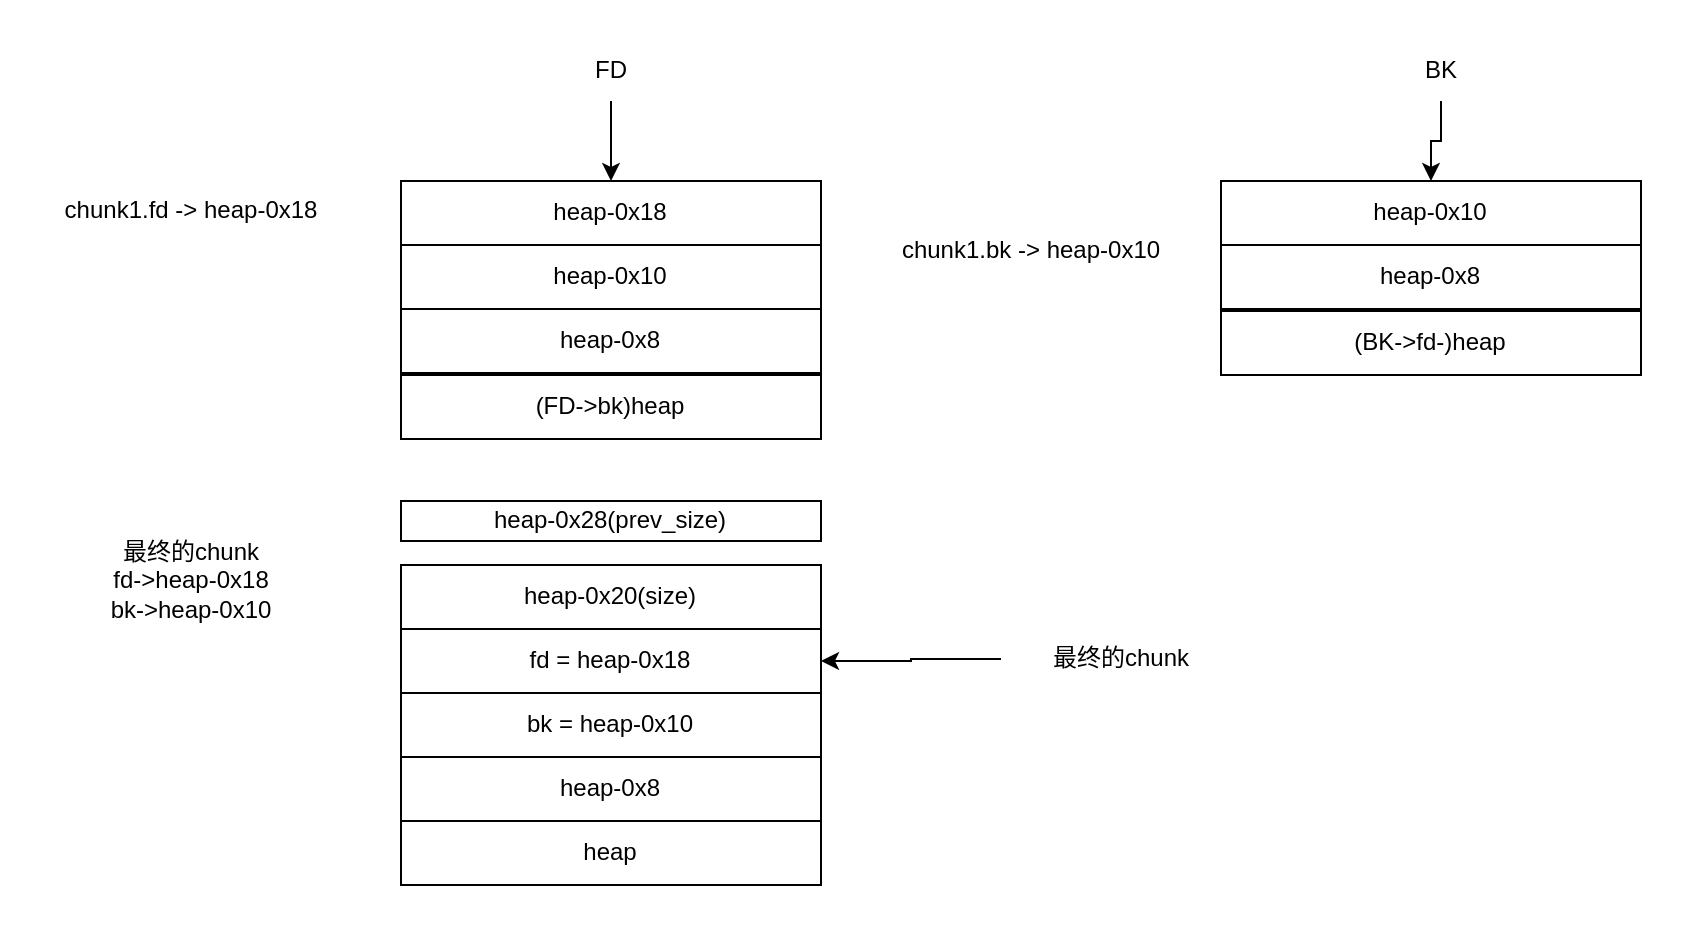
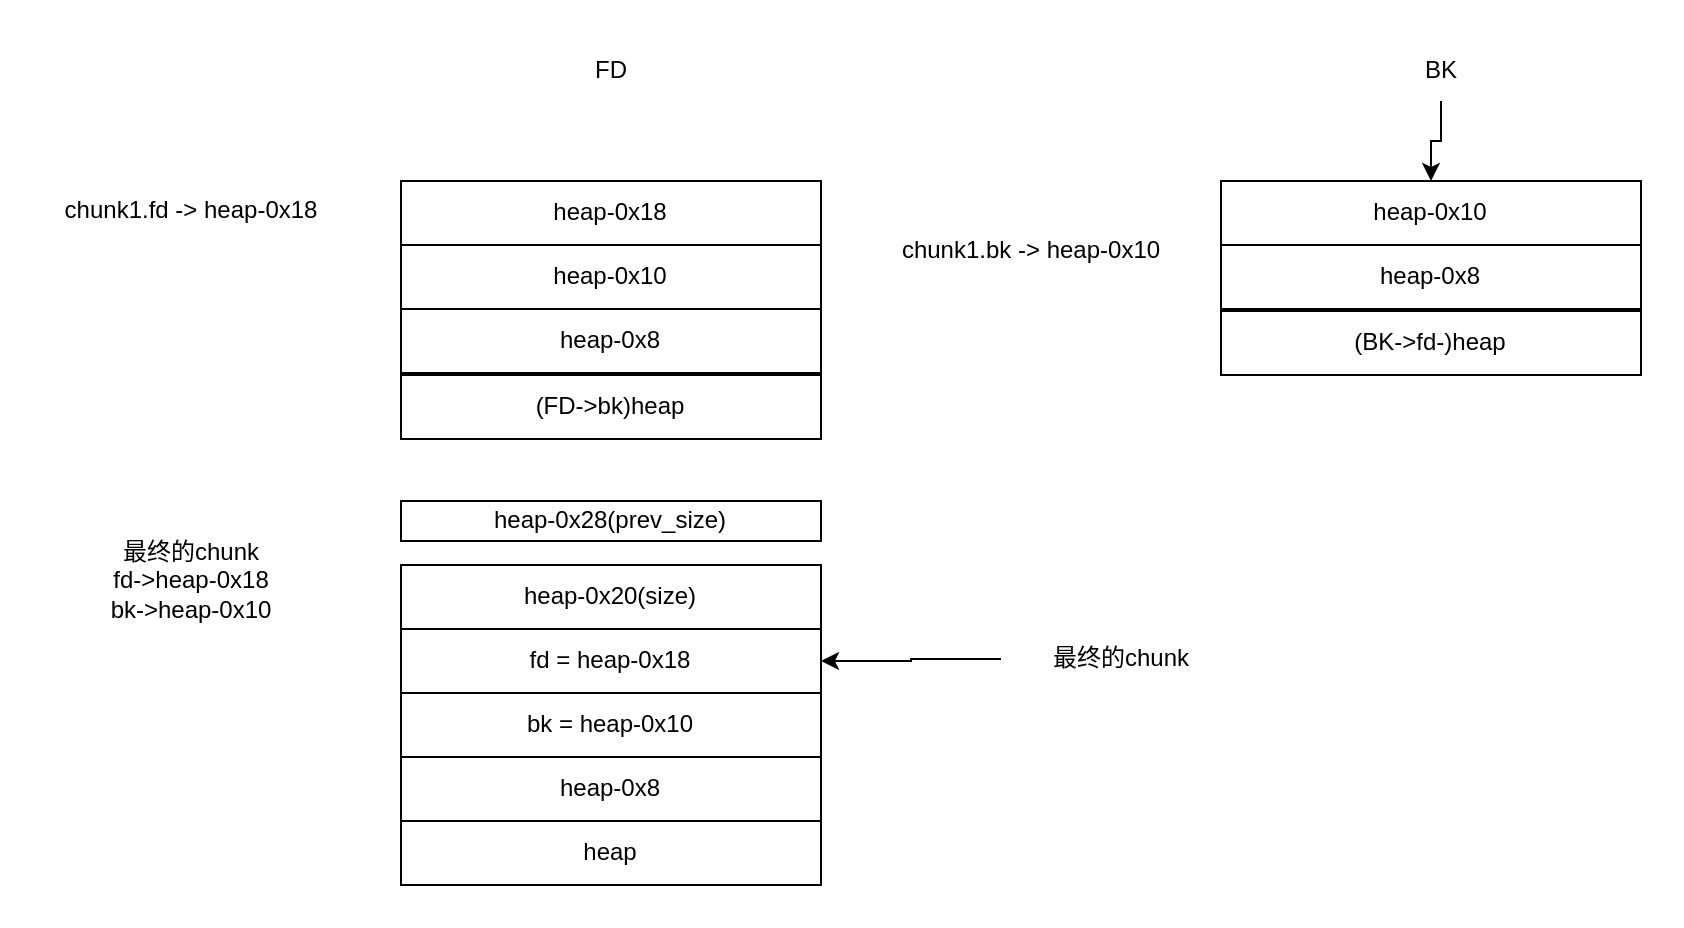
- <mxCell id="7" style="edgeStyle=orthogonalEdgeStyle;rounded=0;orthogonalLoop=1;jettySize=auto;html=1;entryX=0.5;entryY=0;entryDx=0;entryDy=0;" edge="1" parent="1" source="8" target="6"><mxGeometry relative="1" as="geometry" /></mxCell>
